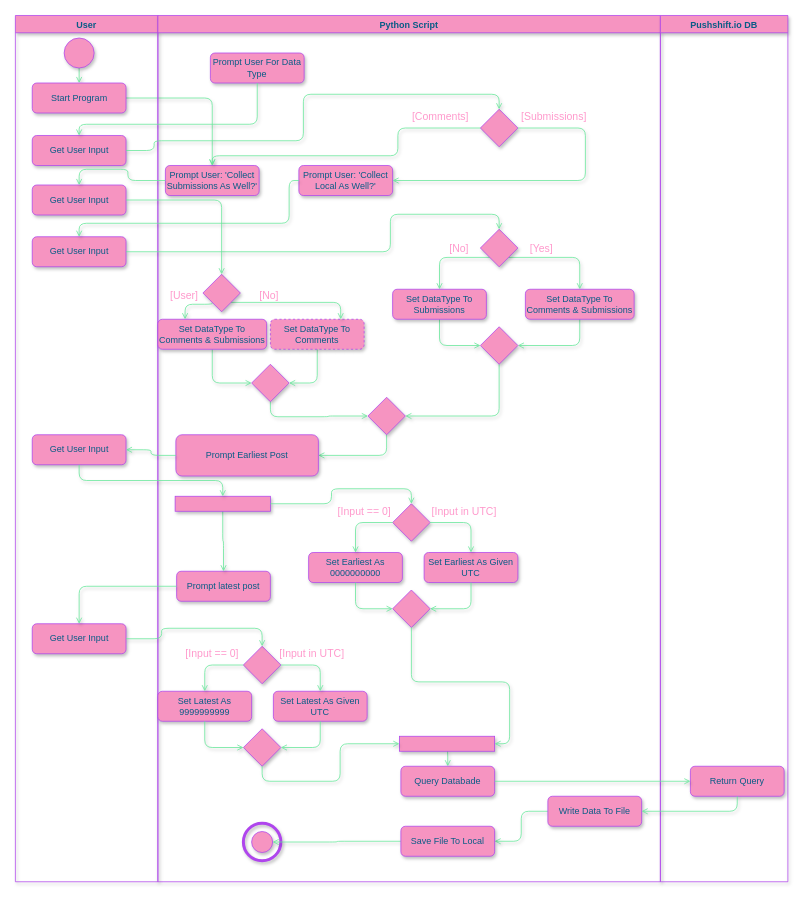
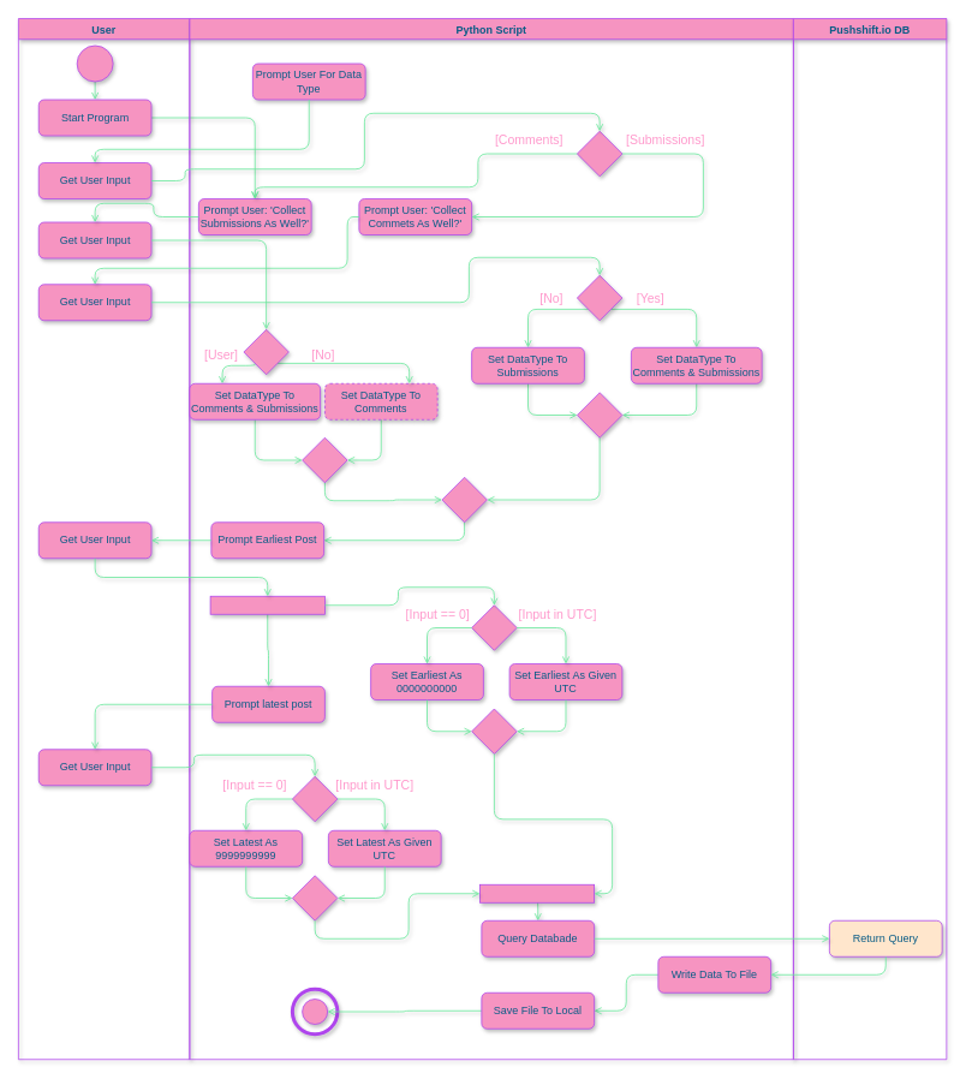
- <mxCell id="14" value="&lt;span&gt;Prompt User: 'Collect Local As Well?'&lt;/span&gt;" style="rounded=1;whiteSpace=wrap;html=1;sketch=0;fontColor=#095C86;strokeColor=#AF45ED;fillColor=#F694C1;shadow=1;" parent="12" vertex="1"><mxGeometry x="188" y="200" width="125" height="40" as="geometry" /></mxCell>
+ <mxCell id="14" value="&lt;span&gt;Prompt User: 'Collect Commets As Well?'&lt;/span&gt;" style="rounded=1;whiteSpace=wrap;html=1;sketch=0;fontColor=#095C86;strokeColor=#AF45ED;fillColor=#F694C1;shadow=1;" parent="12" vertex="1"><mxGeometry x="188" y="200" width="125" height="40" as="geometry" /></mxCell>
- <mxCell id="38" value="Prompt Earliest Post" style="rounded=1;whiteSpace=wrap;html=1;sketch=0;fontColor=#095C86;strokeColor=#AF45ED;fillColor=#F694C1;shadow=1;" parent="12" vertex="1"><mxGeometry x="24" y="559" width="190" height="55" as="geometry" /></mxCell>
+ <mxCell id="38" value="Prompt Earliest Post" style="rounded=1;whiteSpace=wrap;html=1;sketch=0;fontColor=#095C86;strokeColor=#AF45ED;fillColor=#F694C1;shadow=1;" parent="12" vertex="1"><mxGeometry x="24" y="559" width="125" height="40" as="geometry" /></mxCell>
- <mxCell id="77" value="Return Query" style="rounded=1;whiteSpace=wrap;html=1;sketch=0;fontColor=#095C86;strokeColor=#AF45ED;fillColor=#F694C1;shadow=1;" parent="76" vertex="1"><mxGeometry x="40" y="1001" width="125" height="40" as="geometry" /></mxCell>
+ <mxCell id="77" value="Return Query" style="rounded=1;whiteSpace=wrap;html=1;sketch=0;fontColor=#095C86;strokeColor=#AF45ED;fillColor=#ffe6cc;shadow=1;" parent="76" vertex="1"><mxGeometry x="40" y="1001" width="125" height="40" as="geometry" /></mxCell>
